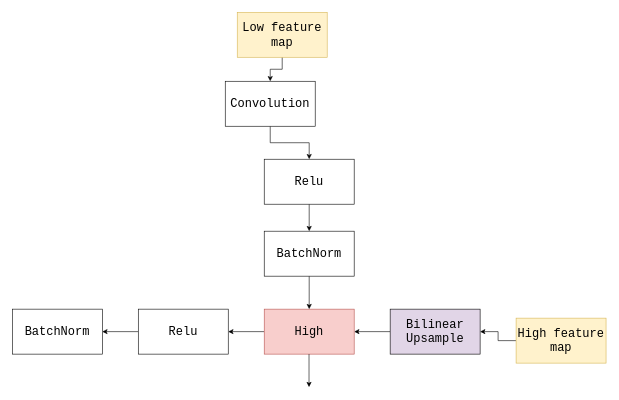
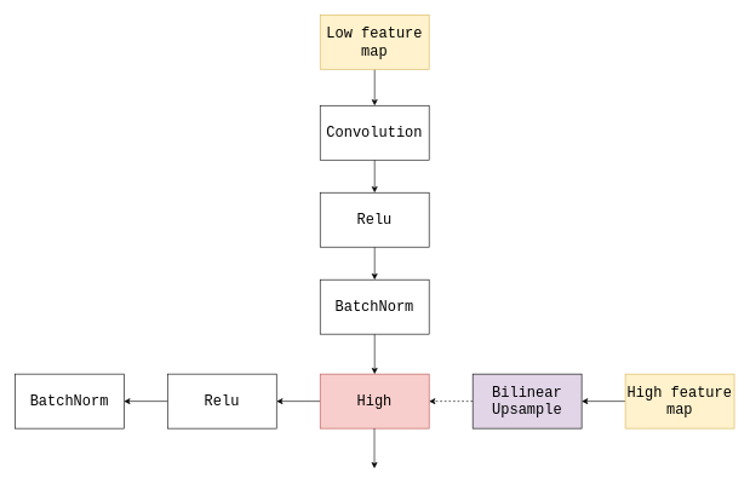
- <mxCell id="3" value="Low feature map" style="rounded=0;whiteSpace=wrap;html=1;fontSize=20;fontFamily=Courier New;fillColor=#fff2cc;strokeColor=#d6b656;" parent="1" vertex="1"><mxGeometry x="395" y="20" width="150" height="75" as="geometry" /></mxCell>
+ <mxCell id="3" value="Low feature map" style="rounded=0;whiteSpace=wrap;html=1;fontSize=20;fontFamily=Courier New;fillColor=#fff2cc;strokeColor=#d6b656;" parent="1" vertex="1"><mxGeometry x="440" y="20" width="150" height="75" as="geometry" /></mxCell>
- <mxCell id="7" value="Convolution" style="rounded=0;whiteSpace=wrap;html=1;fontSize=20;fontFamily=Courier New;" parent="1" vertex="1"><mxGeometry x="375" y="135" width="150" height="75" as="geometry" /></mxCell>
+ <mxCell id="7" value="Convolution" style="rounded=0;whiteSpace=wrap;html=1;fontSize=20;fontFamily=Courier New;" parent="1" vertex="1"><mxGeometry x="440" y="145" width="150" height="75" as="geometry" /></mxCell>
- <mxCell id="4" style="edgeStyle=orthogonalEdgeStyle;rounded=0;orthogonalLoop=1;jettySize=auto;html=1;exitX=0;exitY=0.5;exitDx=0;exitDy=0;entryX=1;entryY=0.5;entryDx=0;entryDy=0;fontFamily=Courier New;" parent="1" source="5" target="9" edge="1"><mxGeometry relative="1" as="geometry" /></mxCell>
+ <mxCell id="4" style="edgeStyle=orthogonalEdgeStyle;rounded=0;orthogonalLoop=1;jettySize=auto;html=1;exitX=0;exitY=0.5;exitDx=0;exitDy=0;entryX=1;entryY=0.5;entryDx=0;entryDy=0;fontFamily=Courier New;dashed=1;" parent="1" source="5" target="9" edge="1"><mxGeometry relative="1" as="geometry" /></mxCell>
- <mxCell id="13" value="High feature map" style="rounded=0;whiteSpace=wrap;html=1;fontSize=20;fontFamily=Courier New;fillColor=#fff2cc;strokeColor=#d6b656;" parent="1" vertex="1"><mxGeometry x="860" y="530" width="150" height="75" as="geometry" /></mxCell>
+ <mxCell id="13" value="High feature map" style="rounded=0;whiteSpace=wrap;html=1;fontSize=20;fontFamily=Courier New;fillColor=#fff2cc;strokeColor=#d6b656;" parent="1" vertex="1"><mxGeometry x="860" y="515" width="150" height="75" as="geometry" /></mxCell>
